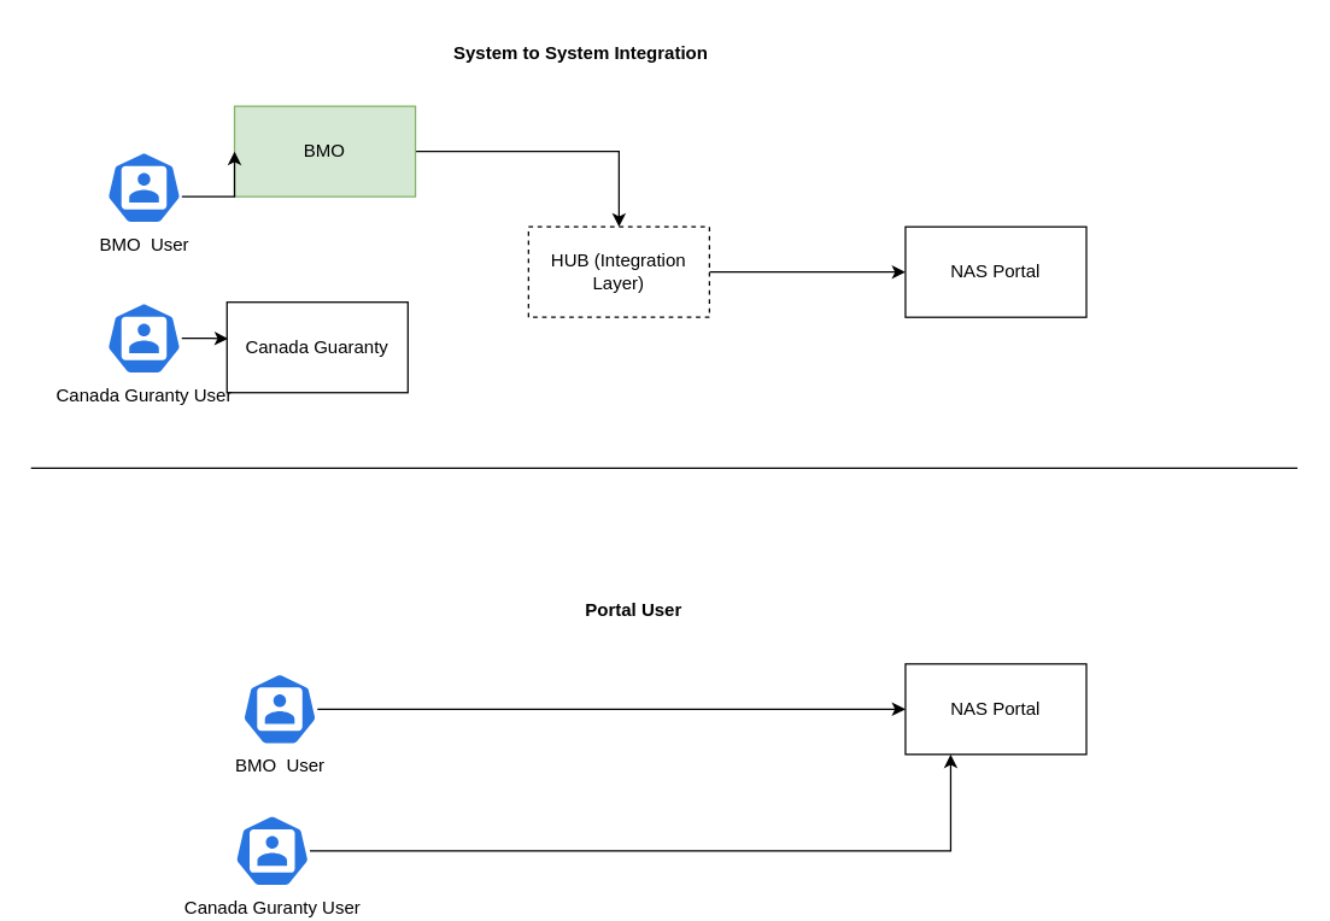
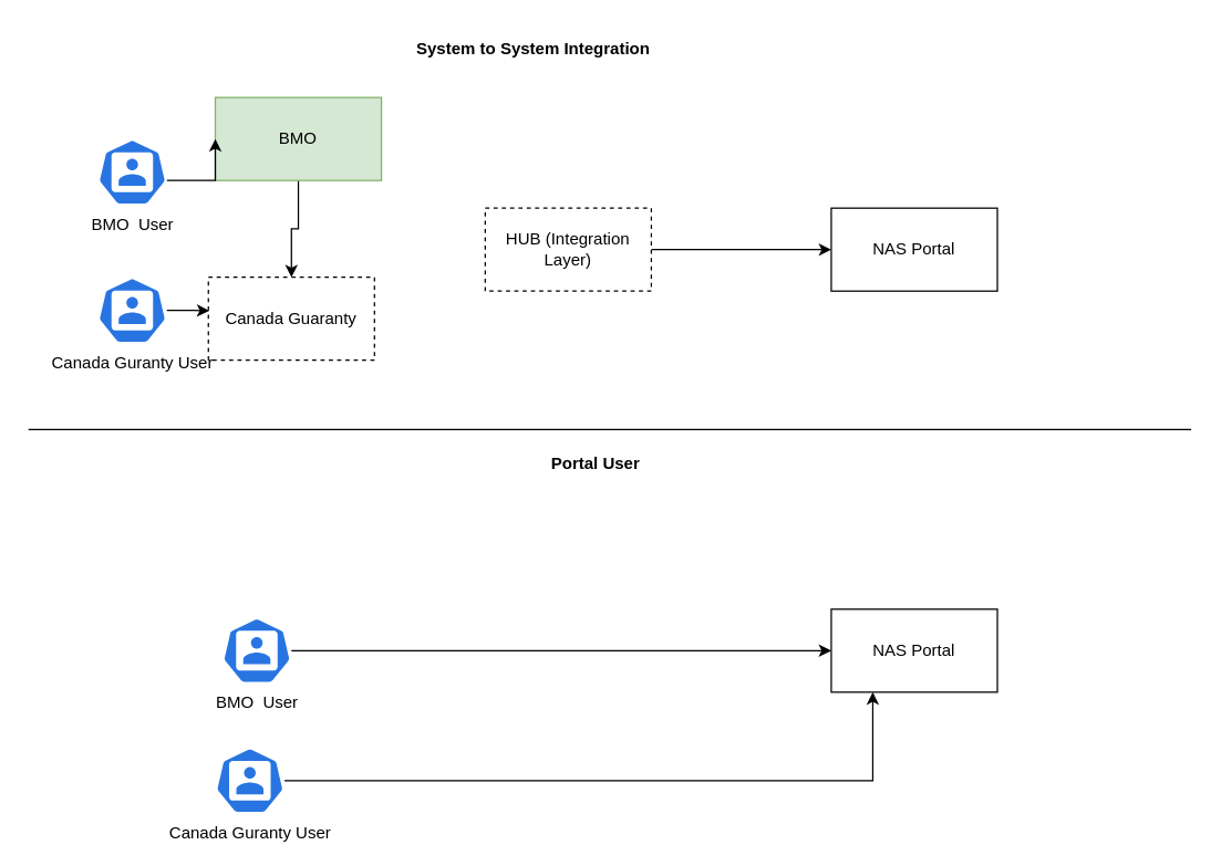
- <mxCell id="2" style="edgeStyle=orthogonalEdgeStyle;rounded=0;orthogonalLoop=1;jettySize=auto;html=1;entryX=0.5;entryY=0;entryDx=0;entryDy=0;" edge="1" parent="1" source="3" target="6"><mxGeometry relative="1" as="geometry" /></mxCell>
+ <mxCell id="2" style="edgeStyle=orthogonalEdgeStyle;rounded=0;orthogonalLoop=1;jettySize=auto;html=1;" edge="1" parent="1" source="3" target="4"><mxGeometry relative="1" as="geometry" /></mxCell>
- <mxCell id="4" value="Canada Guaranty" style="rounded=0;whiteSpace=wrap;html=1;" vertex="1" parent="1"><mxGeometry x="150" y="200" width="120" height="60" as="geometry" /></mxCell>
+ <mxCell id="4" value="Canada Guaranty" style="rounded=0;whiteSpace=wrap;html=1;dashed=1;" vertex="1" parent="1"><mxGeometry x="150" y="200" width="120" height="60" as="geometry" /></mxCell>
- <mxCell id="14" value="Portal User" style="text;html=1;strokeColor=none;fillColor=none;align=center;verticalAlign=middle;whiteSpace=wrap;rounded=0;fontStyle=1" vertex="1" parent="1"><mxGeometry x="370" y="390" width="100" height="30" as="geometry" /></mxCell>
+ <mxCell id="14" value="Portal User" style="text;html=1;strokeColor=none;fillColor=none;align=center;verticalAlign=middle;whiteSpace=wrap;rounded=0;fontStyle=1" vertex="1" parent="1"><mxGeometry x="380" y="320" width="100" height="30" as="geometry" /></mxCell>
